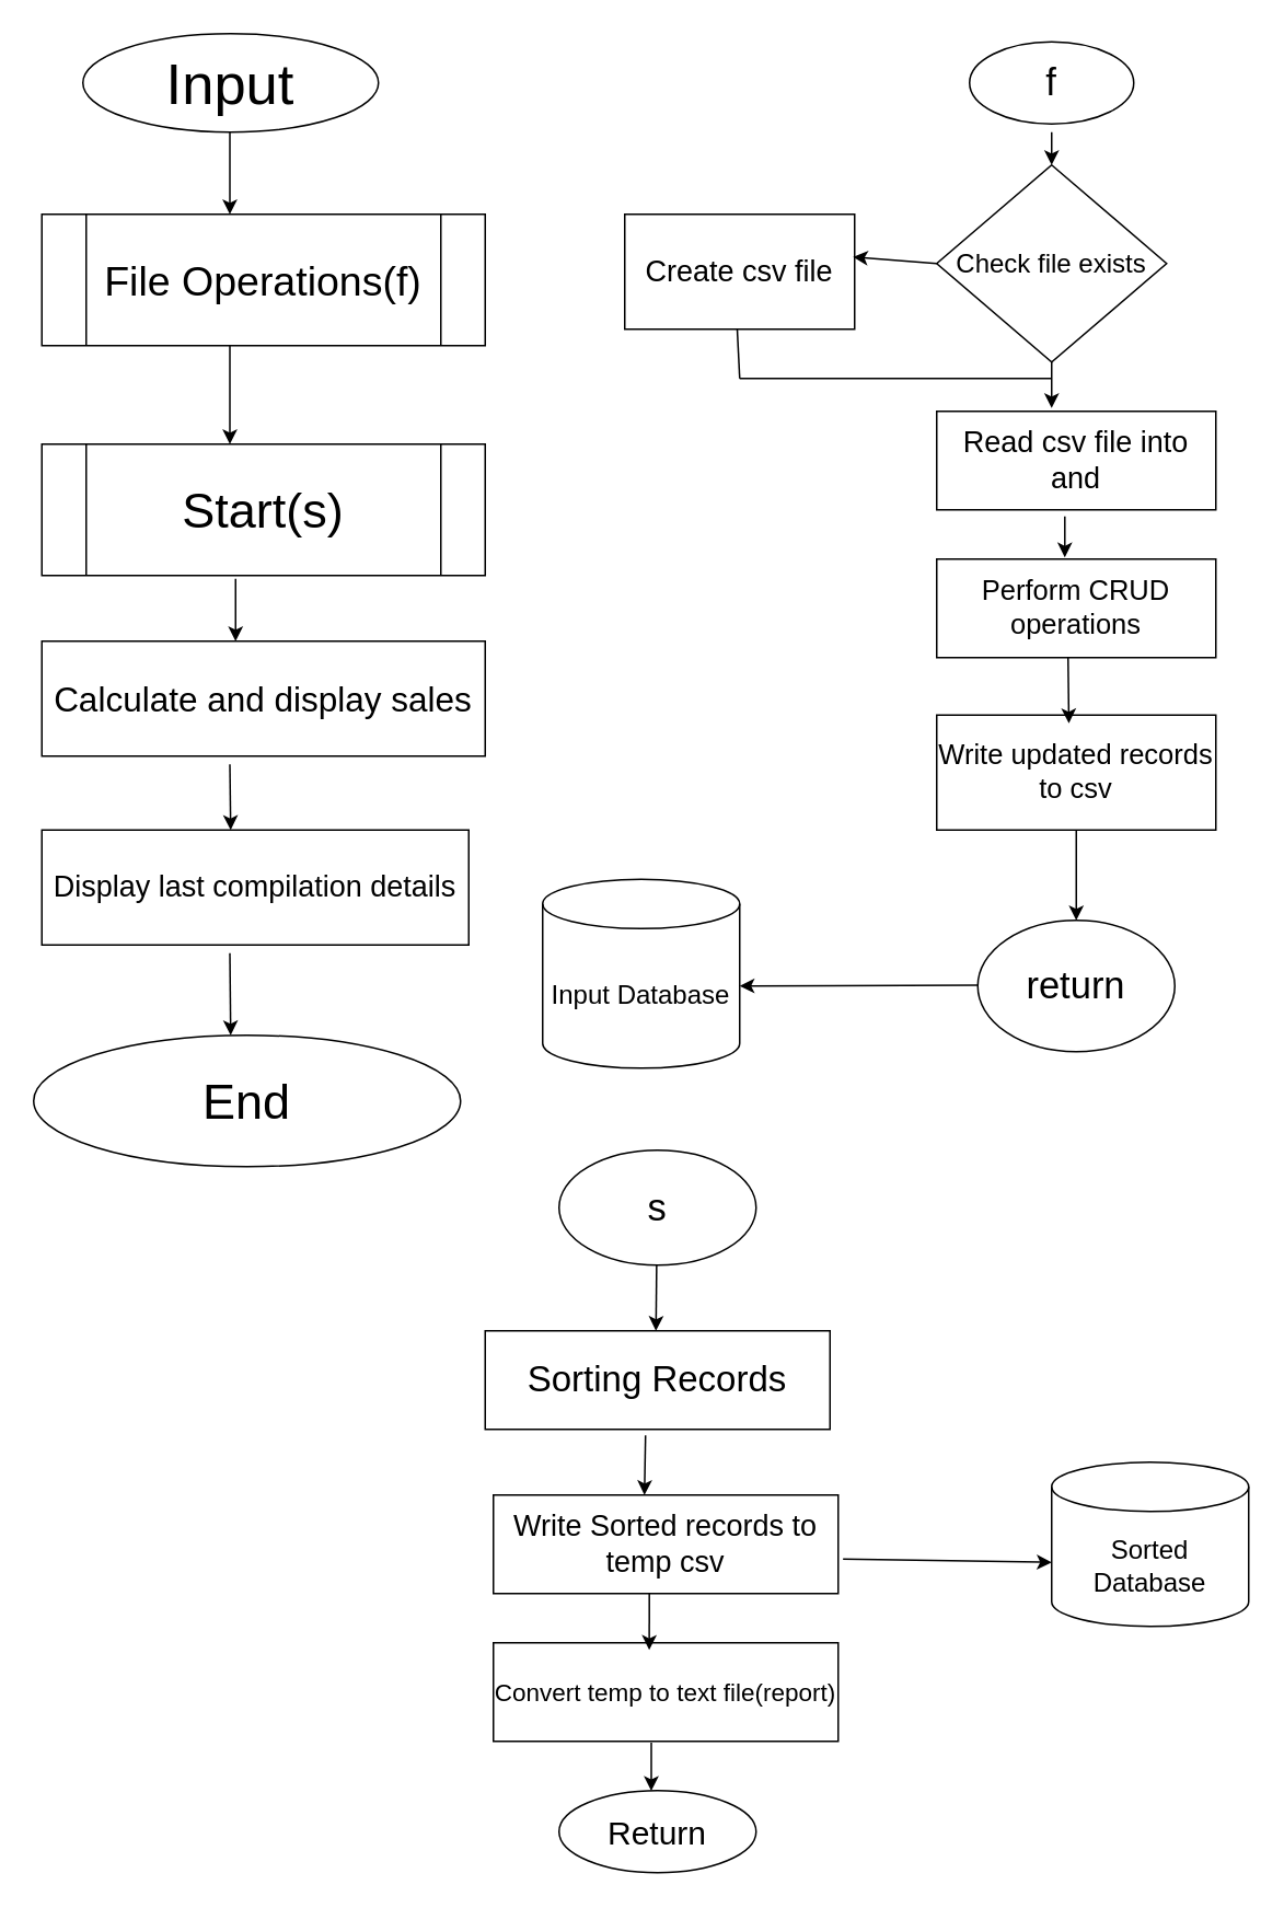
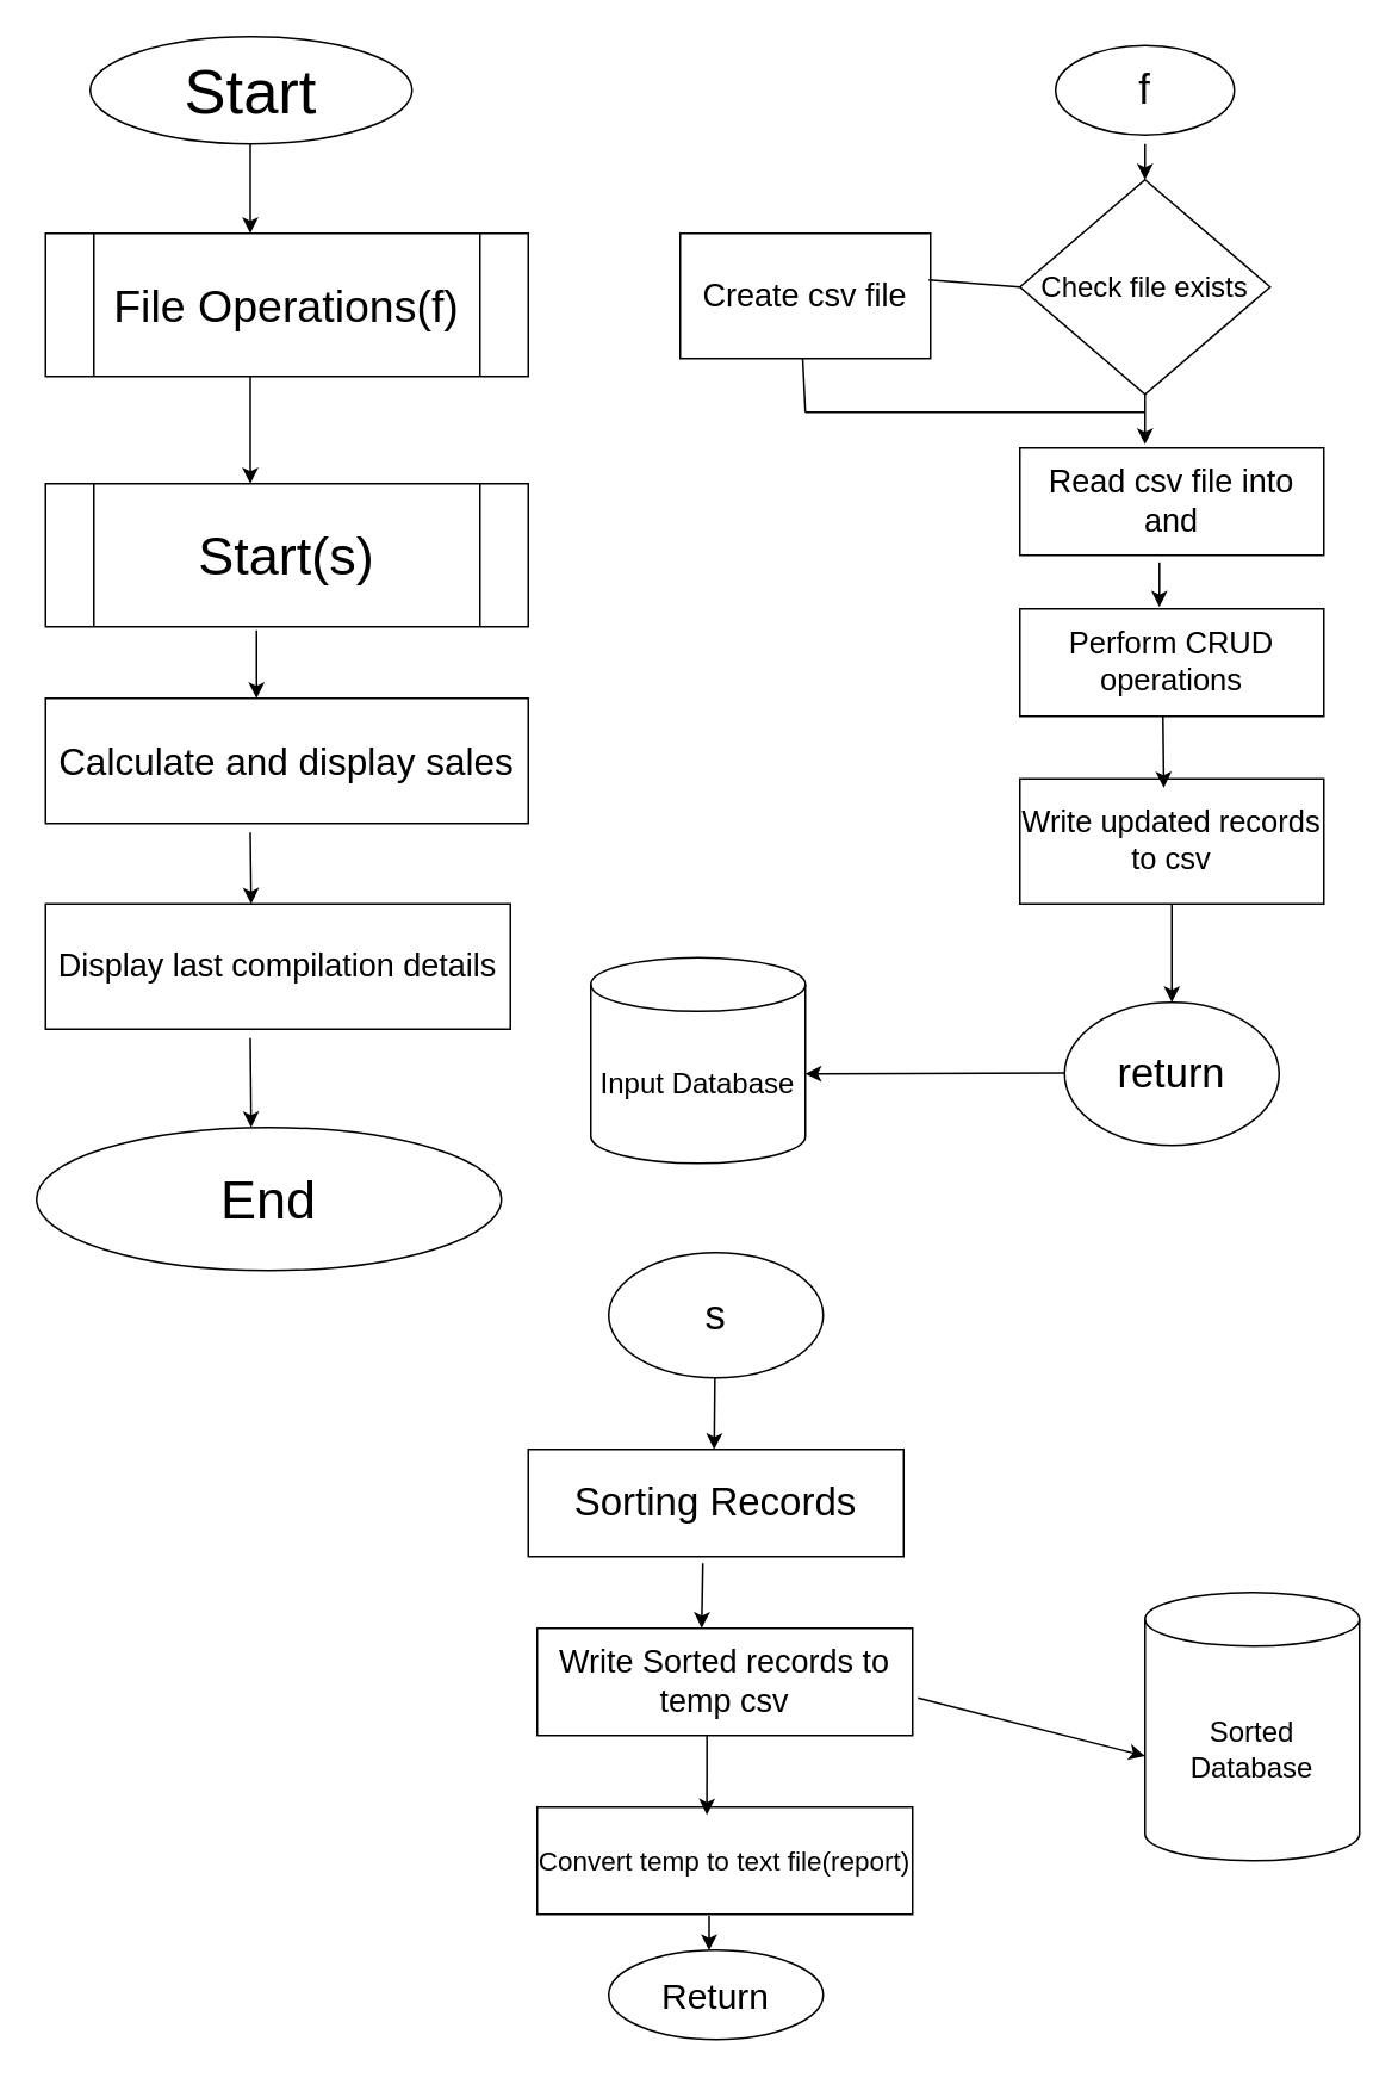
- <mxCell id="2" value="&lt;font style=&quot;font-size: 35px;&quot;&gt;Input&lt;/font&gt;" style="ellipse;whiteSpace=wrap;html=1;strokeWidth=1;" parent="1" vertex="1"><mxGeometry x="50" y="20" width="180" height="60" as="geometry" /></mxCell>
+ <mxCell id="2" value="&lt;font style=&quot;font-size: 35px;&quot;&gt;Start&lt;/font&gt;" style="ellipse;whiteSpace=wrap;html=1;strokeWidth=1;" parent="1" vertex="1"><mxGeometry x="50" y="20" width="180" height="60" as="geometry" /></mxCell>
- <mxCell id="23" value="" style="endArrow=classic;html=1;rounded=0;exitX=0;exitY=0.5;exitDx=0;exitDy=0;entryX=0.993;entryY=0.371;entryDx=0;entryDy=0;entryPerimeter=0;" parent="1" source="15" target="22" edge="1"><mxGeometry width="50" height="50" relative="1" as="geometry"><mxPoint x="500" y="195" as="sourcePoint" /><mxPoint x="550" y="145" as="targetPoint" /></mxGeometry></mxCell>
+ <mxCell id="23" value="" style="endArrow=none;html=1;rounded=0;exitX=0;exitY=0.5;exitDx=0;exitDy=0;entryX=0.993;entryY=0.371;entryDx=0;entryDy=0;entryPerimeter=0;" parent="1" source="15" target="22" edge="1"><mxGeometry width="50" height="50" relative="1" as="geometry"><mxPoint x="500" y="195" as="sourcePoint" /><mxPoint x="550" y="145" as="targetPoint" /></mxGeometry></mxCell>
- <mxCell id="37" value="&lt;font style=&quot;font-size: 16px;&quot;&gt;Sorted Database&lt;/font&gt;" style="shape=cylinder3;whiteSpace=wrap;html=1;boundedLbl=1;backgroundOutline=1;size=15;" vertex="1" parent="1"><mxGeometry x="640" y="890" width="120" height="100" as="geometry" /></mxCell>
+ <mxCell id="37" value="&lt;font style=&quot;font-size: 16px;&quot;&gt;Sorted Database&lt;/font&gt;" style="shape=cylinder3;whiteSpace=wrap;html=1;boundedLbl=1;backgroundOutline=1;size=15;" vertex="1" parent="1"><mxGeometry x="640" y="890" width="120" height="150" as="geometry" /></mxCell>
- <mxCell id="31" value="&lt;font style=&quot;font-size: 15px;&quot;&gt;Convert temp to text file(report)&lt;/font&gt;" style="rounded=0;whiteSpace=wrap;html=1;" parent="1" vertex="1"><mxGeometry x="300" y="1000" width="210" height="60" as="geometry" /></mxCell>
+ <mxCell id="31" value="&lt;font style=&quot;font-size: 15px;&quot;&gt;Convert temp to text file(report)&lt;/font&gt;" style="rounded=0;whiteSpace=wrap;html=1;" parent="1" vertex="1"><mxGeometry x="300" y="1010" width="210" height="60" as="geometry" /></mxCell>
